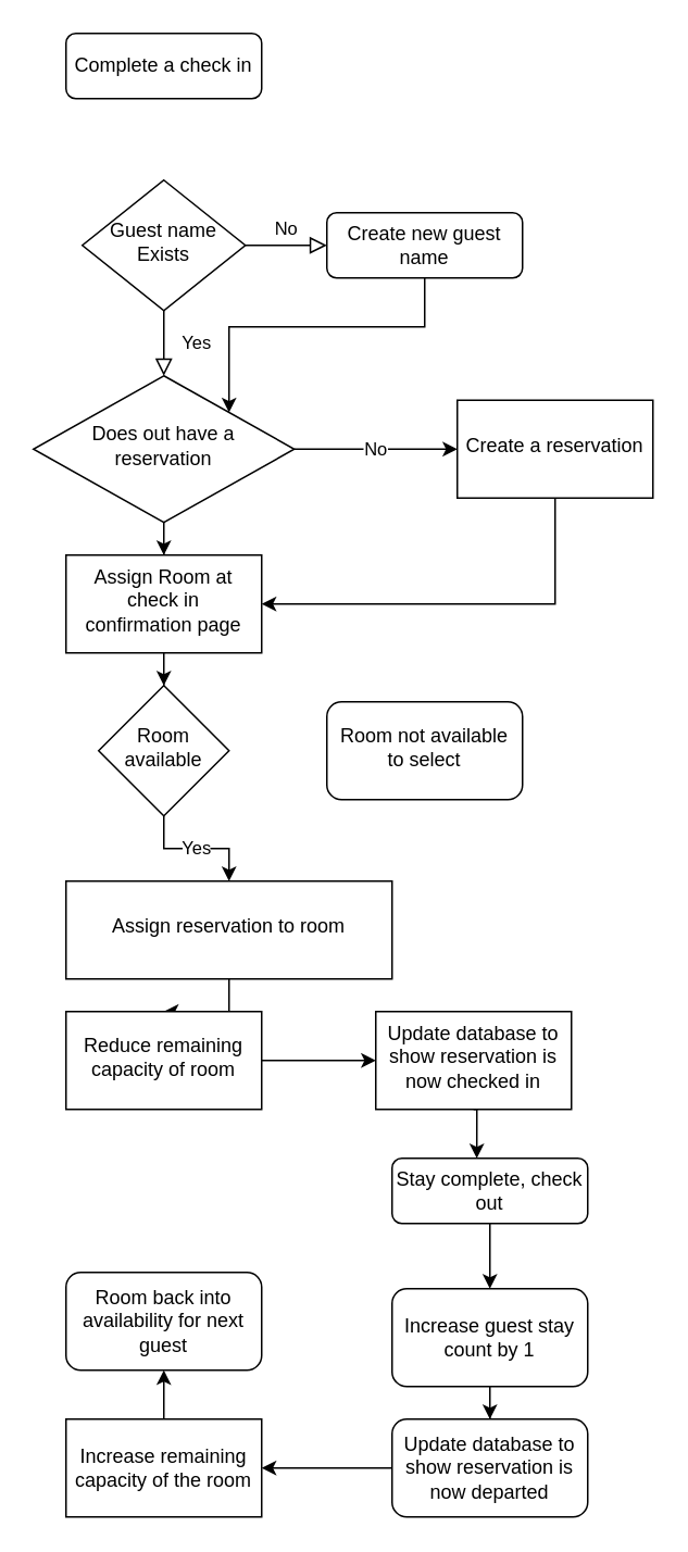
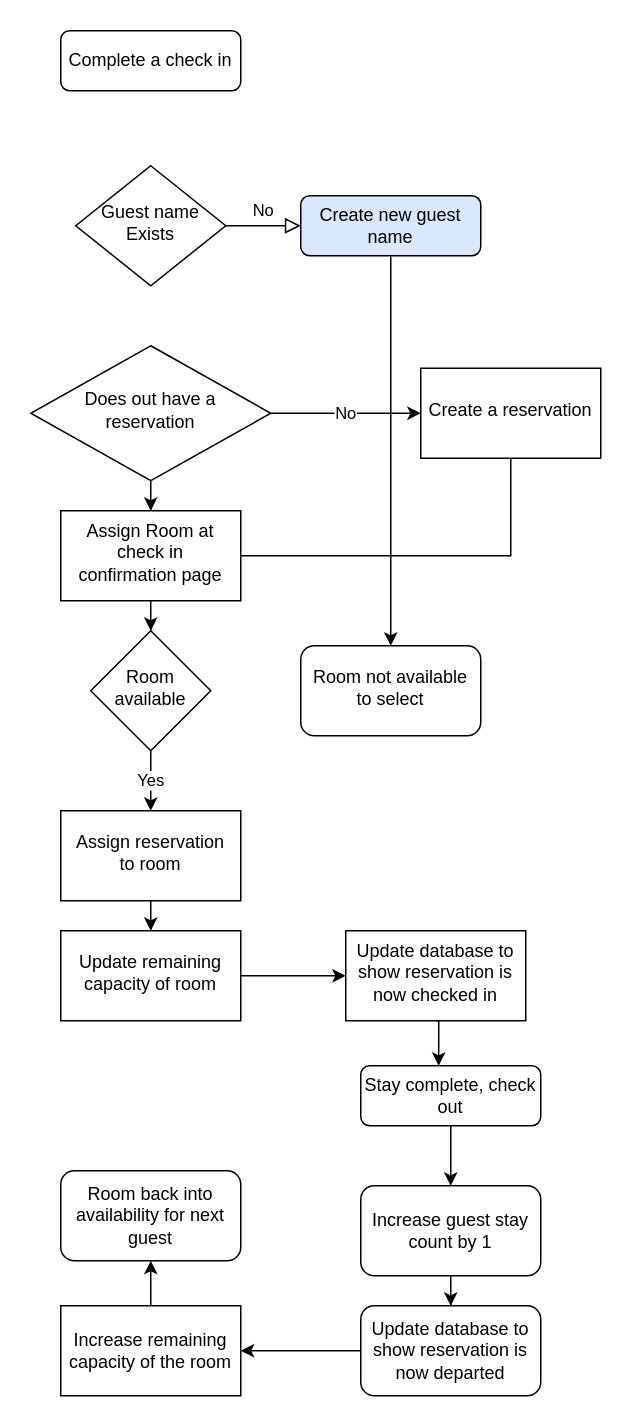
- <mxCell id="7" value="Create new guest name" style="rounded=1;whiteSpace=wrap;html=1;fontSize=12;glass=0;strokeWidth=1;shadow=0;" parent="1" vertex="1"><mxGeometry x="200" y="130" width="120" height="40" as="geometry" /></mxCell>
+ <mxCell id="7" value="Create new guest name" style="rounded=1;whiteSpace=wrap;html=1;fontSize=12;glass=0;strokeWidth=1;shadow=0;fillColor=#dae8fc;" parent="1" vertex="1"><mxGeometry x="200" y="130" width="120" height="40" as="geometry" /></mxCell>
- <mxCell id="6" style="edgeStyle=orthogonalEdgeStyle;rounded=0;orthogonalLoop=1;jettySize=auto;html=1;exitX=0.5;exitY=1;exitDx=0;exitDy=0;entryX=1;entryY=0;entryDx=0;entryDy=0;" edge="1" parent="1" source="7" target="10"><mxGeometry relative="1" as="geometry" /></mxCell>
+ <mxCell id="6" style="edgeStyle=orthogonalEdgeStyle;rounded=0;orthogonalLoop=1;jettySize=auto;html=1;exitX=0.5;exitY=1;exitDx=0;exitDy=0;" edge="1" parent="1" source="7" target="17"><mxGeometry relative="1" as="geometry" /></mxCell>
- <mxCell id="3" value="Yes" style="rounded=0;html=1;jettySize=auto;orthogonalLoop=1;fontSize=11;endArrow=block;endFill=0;endSize=8;strokeWidth=1;shadow=0;labelBackgroundColor=none;edgeStyle=orthogonalEdgeStyle;" parent="1" source="5" target="10" edge="1"><mxGeometry y="20" relative="1" as="geometry"><mxPoint as="offset" /></mxGeometry></mxCell>
- <mxCell id="11" style="edgeStyle=orthogonalEdgeStyle;rounded=0;orthogonalLoop=1;jettySize=auto;html=1;exitX=0.5;exitY=1;exitDx=0;exitDy=0;entryX=1;entryY=0.5;entryDx=0;entryDy=0;" edge="1" parent="1" source="12" target="14"><mxGeometry relative="1" as="geometry" /></mxCell>
+ <mxCell id="11" style="edgeStyle=orthogonalEdgeStyle;rounded=0;orthogonalLoop=1;jettySize=auto;html=1;exitX=0.5;exitY=1;exitDx=0;exitDy=0;entryX=1;entryY=0.5;entryDx=0;entryDy=0;endArrow=none;" edge="1" parent="1" source="12" target="14"><mxGeometry relative="1" as="geometry" /></mxCell>
- <mxCell id="19" value="Assign reservation to room" style="whiteSpace=wrap;html=1;shadow=0;strokeWidth=1;spacing=6;spacingTop=-4;" vertex="1" parent="1"><mxGeometry x="40" y="540" width="200" height="60" as="geometry" /></mxCell>
+ <mxCell id="19" value="Assign reservation to room" style="whiteSpace=wrap;html=1;shadow=0;strokeWidth=1;spacing=6;spacingTop=-4;" vertex="1" parent="1"><mxGeometry x="40" y="540" width="120" height="60" as="geometry" /></mxCell>
- <mxCell id="21" value="Reduce remaining capacity of room" style="whiteSpace=wrap;html=1;shadow=0;strokeWidth=1;spacing=6;spacingTop=-4;" vertex="1" parent="1"><mxGeometry x="40" y="620" width="120" height="60" as="geometry" /></mxCell>
+ <mxCell id="21" value="Update remaining capacity of room" style="whiteSpace=wrap;html=1;shadow=0;strokeWidth=1;spacing=6;spacingTop=-4;" vertex="1" parent="1"><mxGeometry x="40" y="620" width="120" height="60" as="geometry" /></mxCell>
